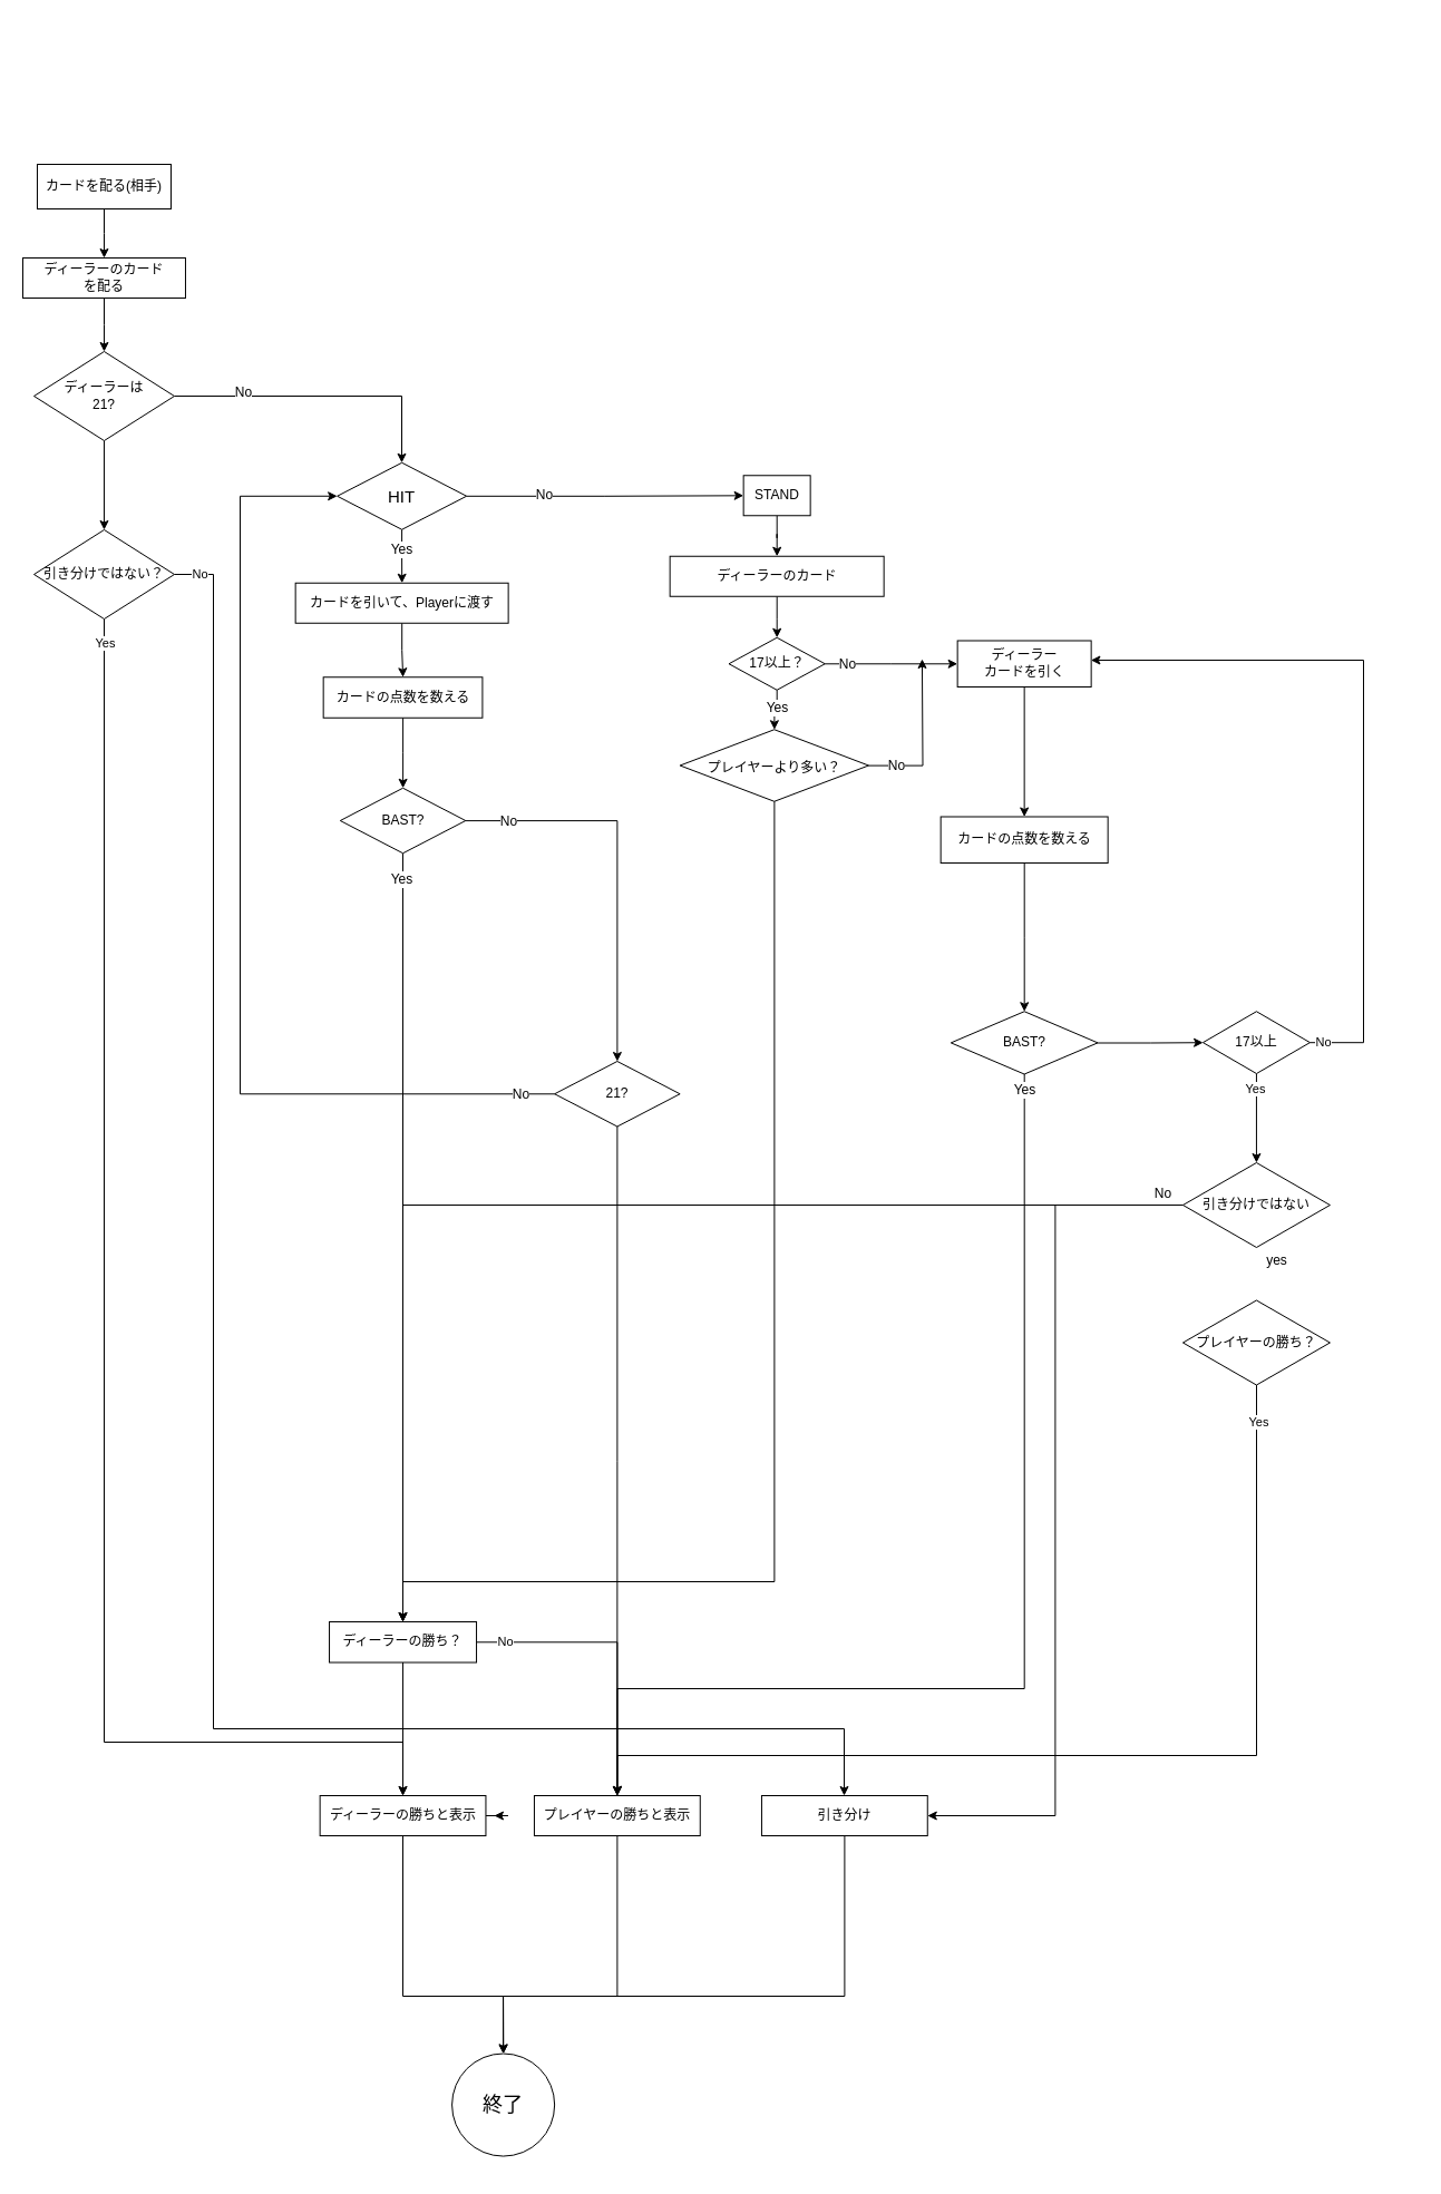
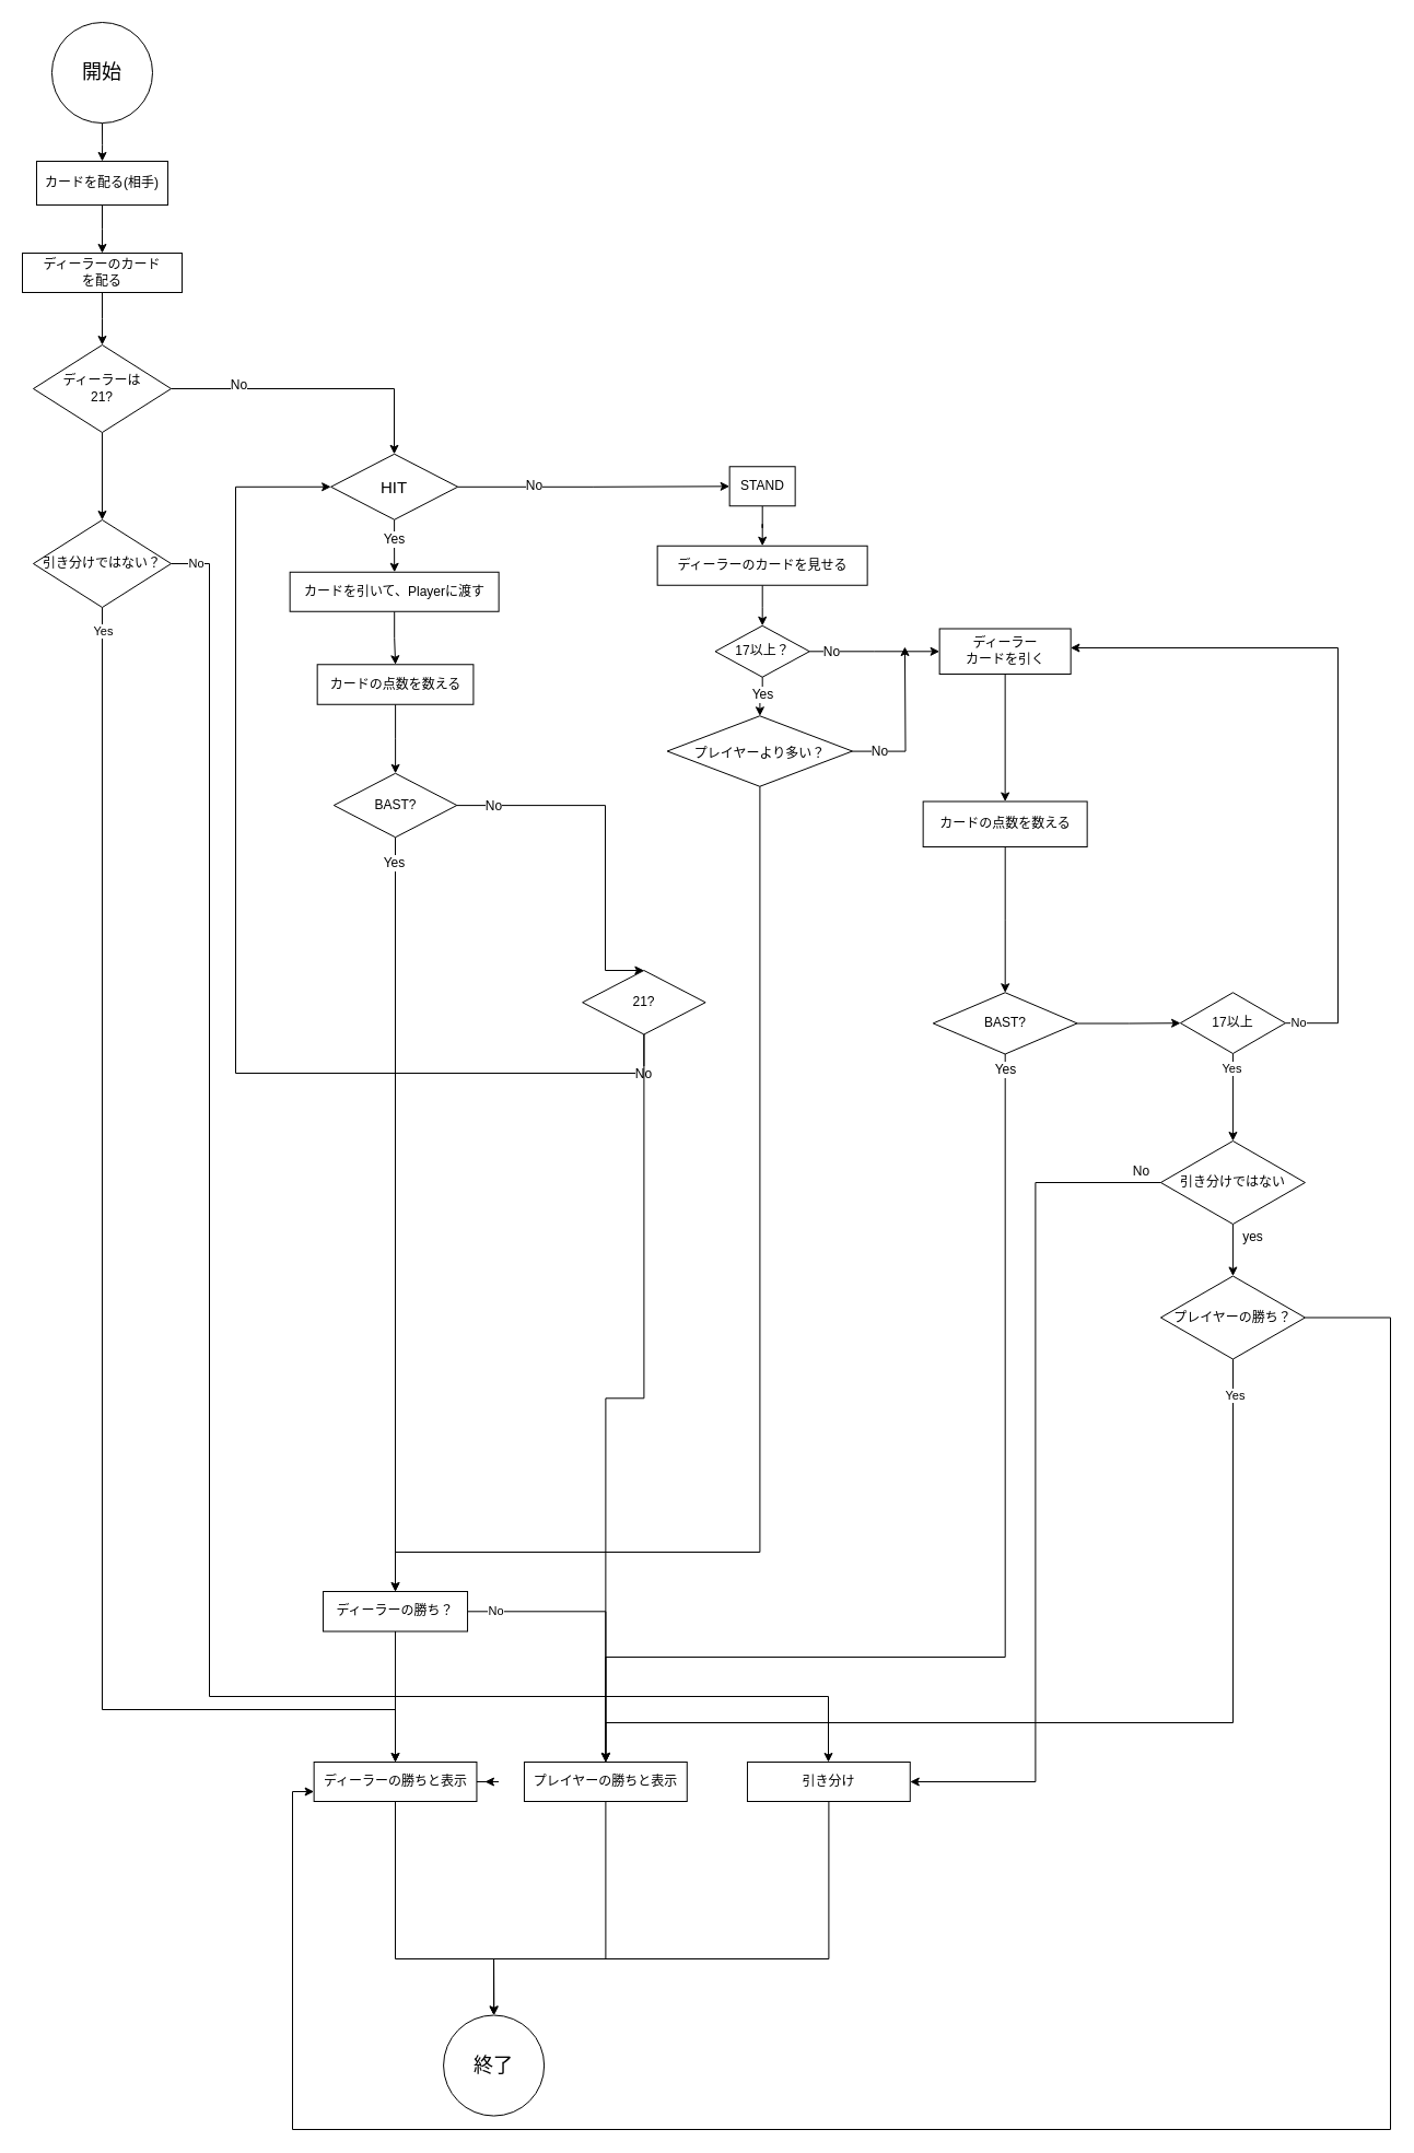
+ <mxCell id="6" value="開始" style="ellipse;whiteSpace=wrap;html=1;aspect=fixed;fontSize=18;" parent="1" vertex="1"><mxGeometry x="46.95" y="20" width="92.06" height="92.06" as="geometry" /></mxCell>
+ <mxCell id="5" style="edgeStyle=orthogonalEdgeStyle;rounded=0;orthogonalLoop=1;jettySize=auto;html=1;" parent="1" source="6" target="3" edge="1"><mxGeometry relative="1" as="geometry" /></mxCell>
- <mxCell id="34" value="&lt;span&gt;ディーラーのカード&lt;/span&gt;" style="rounded=0;whiteSpace=wrap;html=1;fontSize=12;" parent="1" vertex="1"><mxGeometry x="600.65" y="498.75" width="192" height="36" as="geometry" /></mxCell>
+ <mxCell id="34" value="&lt;span&gt;ディーラーのカードを見せる&lt;/span&gt;" style="rounded=0;whiteSpace=wrap;html=1;fontSize=12;" parent="1" vertex="1"><mxGeometry x="600.65" y="498.75" width="192" height="36" as="geometry" /></mxCell>
- <mxCell id="32" value="21?" style="rhombus;whiteSpace=wrap;html=1;fontSize=12;" parent="1" vertex="1"><mxGeometry x="497.14" y="952" width="112.51" height="58.5" as="geometry" /></mxCell>
+ <mxCell id="32" value="21?" style="rhombus;whiteSpace=wrap;html=1;fontSize=12;" parent="1" vertex="1"><mxGeometry x="532.14" y="887" width="112.51" height="58.5" as="geometry" /></mxCell>
- <mxCell id="74" style="edgeStyle=orthogonalEdgeStyle;rounded=0;orthogonalLoop=1;jettySize=auto;html=1;" edge="1" parent="1" source="76" target="55"><mxGeometry relative="1" as="geometry" /></mxCell>
+ <mxCell id="74" style="edgeStyle=orthogonalEdgeStyle;rounded=0;orthogonalLoop=1;jettySize=auto;html=1;" edge="1" parent="1" source="76" target="72"><mxGeometry relative="1" as="geometry" /></mxCell>
+ <mxCell id="71" style="edgeStyle=orthogonalEdgeStyle;rounded=0;orthogonalLoop=1;jettySize=auto;html=1;entryX=0;entryY=0.75;entryDx=0;entryDy=0;" edge="1" parent="1" source="72" target="58"><mxGeometry relative="1" as="geometry"><Array as="points"><mxPoint x="1270.95" y="1204" /><mxPoint x="1270.95" y="1947" /><mxPoint x="266.95" y="1947" /><mxPoint x="266.95" y="1638" /></Array></mxGeometry></mxCell>
